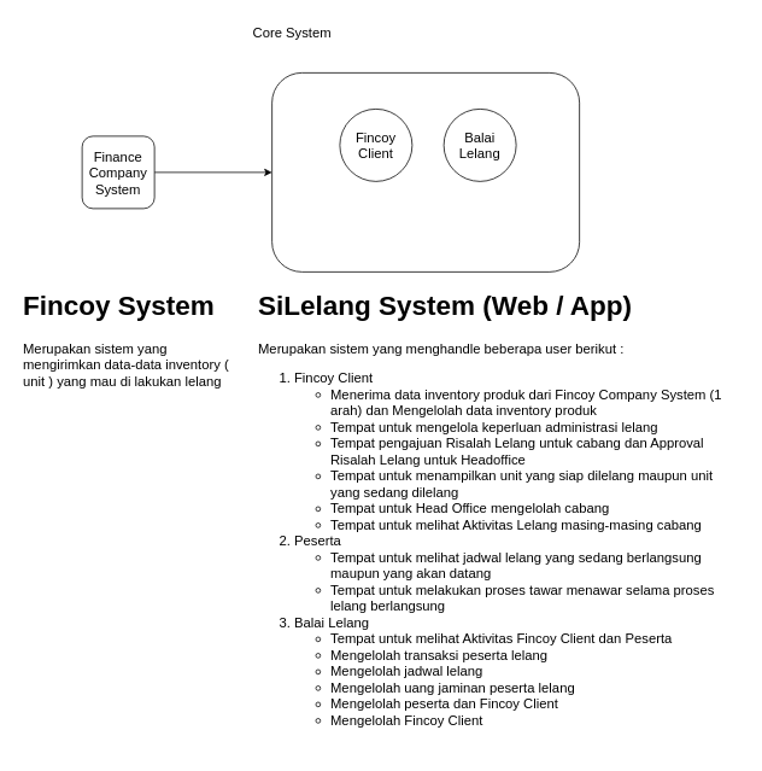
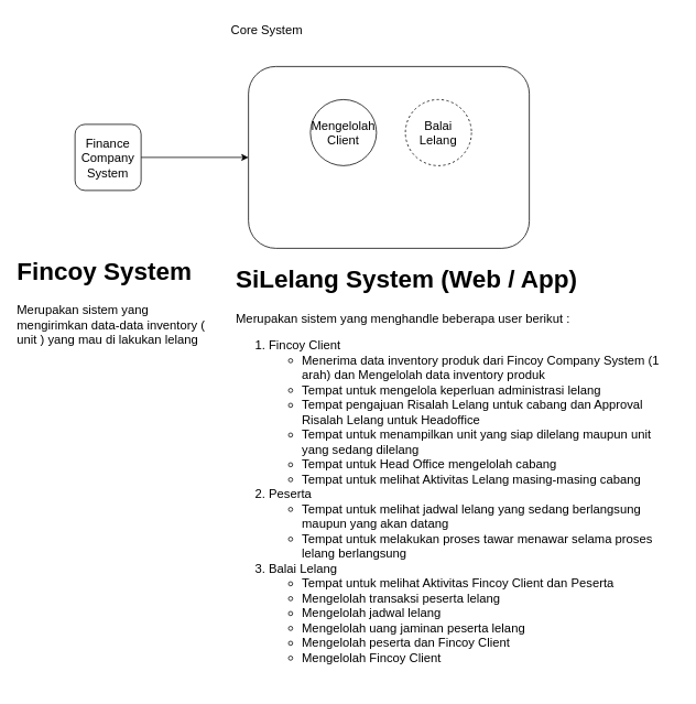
- <mxCell id="6" value="&lt;div style=&quot;font-size: 15px;&quot;&gt;&lt;font style=&quot;font-size: 15px;&quot;&gt;&lt;font style=&quot;font-size: 15px;&quot;&gt;&lt;font style=&quot;font-size: 15px;&quot;&gt;&lt;font style=&quot;font-size: 15px;&quot;&gt;&lt;font style=&quot;font-size: 15px;&quot;&gt;Fincoy&lt;/font&gt;&lt;/font&gt;&lt;/font&gt;&lt;/font&gt;&lt;/font&gt;&lt;/div&gt;&lt;div style=&quot;font-size: 15px;&quot;&gt;&lt;font style=&quot;font-size: 15px;&quot;&gt;&lt;font style=&quot;font-size: 15px;&quot;&gt;&lt;font style=&quot;font-size: 15px;&quot;&gt;&lt;font style=&quot;font-size: 15px;&quot;&gt;&lt;font style=&quot;font-size: 15px;&quot;&gt;Client&lt;br&gt;&lt;/font&gt;&lt;/font&gt;&lt;/font&gt;&lt;/font&gt;&lt;/font&gt;&lt;/div&gt;" style="ellipse;whiteSpace=wrap;html=1;aspect=fixed;fillColor=default;" vertex="1" parent="1"><mxGeometry x="375" y="120" width="80" height="80" as="geometry" /></mxCell>
+ <mxCell id="6" value="&lt;div style=&quot;font-size: 15px;&quot;&gt;&lt;font style=&quot;font-size: 15px;&quot;&gt;&lt;font style=&quot;font-size: 15px;&quot;&gt;&lt;font style=&quot;font-size: 15px;&quot;&gt;&lt;font style=&quot;font-size: 15px;&quot;&gt;&lt;font style=&quot;font-size: 15px;&quot;&gt;Mengelolah&lt;/font&gt;&lt;/font&gt;&lt;/font&gt;&lt;/font&gt;&lt;/font&gt;&lt;/div&gt;&lt;div style=&quot;font-size: 15px;&quot;&gt;&lt;font style=&quot;font-size: 15px;&quot;&gt;&lt;font style=&quot;font-size: 15px;&quot;&gt;&lt;font style=&quot;font-size: 15px;&quot;&gt;&lt;font style=&quot;font-size: 15px;&quot;&gt;&lt;font style=&quot;font-size: 15px;&quot;&gt;Client&lt;br&gt;&lt;/font&gt;&lt;/font&gt;&lt;/font&gt;&lt;/font&gt;&lt;/font&gt;&lt;/div&gt;" style="ellipse;whiteSpace=wrap;html=1;aspect=fixed;fillColor=default;" vertex="1" parent="1"><mxGeometry x="375" y="120" width="80" height="80" as="geometry" /></mxCell>
- <mxCell id="8" value="&lt;div&gt;&lt;font style=&quot;font-size: 13px;&quot;&gt;&lt;font style=&quot;font-size: 14px;&quot;&gt;&lt;font style=&quot;font-size: 15px;&quot;&gt;Balai&lt;/font&gt;&lt;/font&gt;&lt;/font&gt;&lt;/div&gt;&lt;div&gt;&lt;font style=&quot;font-size: 13px;&quot;&gt;&lt;font style=&quot;font-size: 14px;&quot;&gt;&lt;font style=&quot;font-size: 15px;&quot;&gt;Lelang&lt;br&gt;&lt;/font&gt;&lt;/font&gt;&lt;/font&gt;&lt;/div&gt;" style="ellipse;whiteSpace=wrap;html=1;aspect=fixed;fillColor=default;" vertex="1" parent="1"><mxGeometry x="490" y="120" width="80" height="80" as="geometry" /></mxCell>
+ <mxCell id="8" value="&lt;div&gt;&lt;font style=&quot;font-size: 13px;&quot;&gt;&lt;font style=&quot;font-size: 14px;&quot;&gt;&lt;font style=&quot;font-size: 15px;&quot;&gt;Balai&lt;/font&gt;&lt;/font&gt;&lt;/font&gt;&lt;/div&gt;&lt;div&gt;&lt;font style=&quot;font-size: 13px;&quot;&gt;&lt;font style=&quot;font-size: 14px;&quot;&gt;&lt;font style=&quot;font-size: 15px;&quot;&gt;Lelang&lt;br&gt;&lt;/font&gt;&lt;/font&gt;&lt;/font&gt;&lt;/div&gt;" style="ellipse;whiteSpace=wrap;html=1;aspect=fixed;fillColor=default;dashed=1;" vertex="1" parent="1"><mxGeometry x="490" y="120" width="80" height="80" as="geometry" /></mxCell>
- <mxCell id="4" value="&lt;h1&gt;Fincoy System&lt;br&gt;&lt;/h1&gt;&lt;p&gt;Merupakan sistem yang mengirimkan data-data inventory ( unit ) yang mau di lakukan lelang&lt;br&gt;&lt;/p&gt;" style="text;html=1;strokeColor=none;fillColor=none;spacing=5;spacingTop=-20;whiteSpace=wrap;overflow=hidden;rounded=0;fontSize=15;" vertex="1" parent="1"><mxGeometry x="20" y="310" width="255" height="170" as="geometry" /></mxCell>
+ <mxCell id="4" value="&lt;h1&gt;Fincoy System&lt;br&gt;&lt;/h1&gt;&lt;p&gt;Merupakan sistem yang mengirimkan data-data inventory ( unit ) yang mau di lakukan lelang&lt;br&gt;&lt;/p&gt;" style="text;html=1;strokeColor=none;fillColor=none;spacing=5;spacingTop=-20;whiteSpace=wrap;overflow=hidden;rounded=0;fontSize=15;" vertex="1" parent="1"><mxGeometry x="15" y="300" width="255" height="170" as="geometry" /></mxCell>
